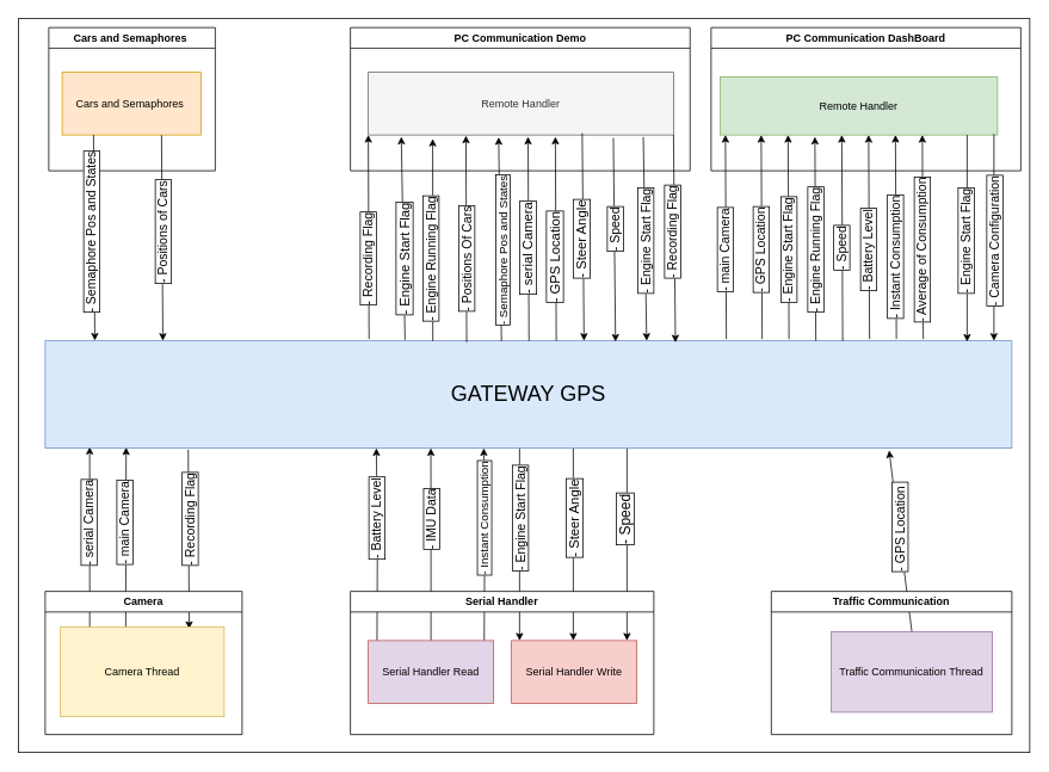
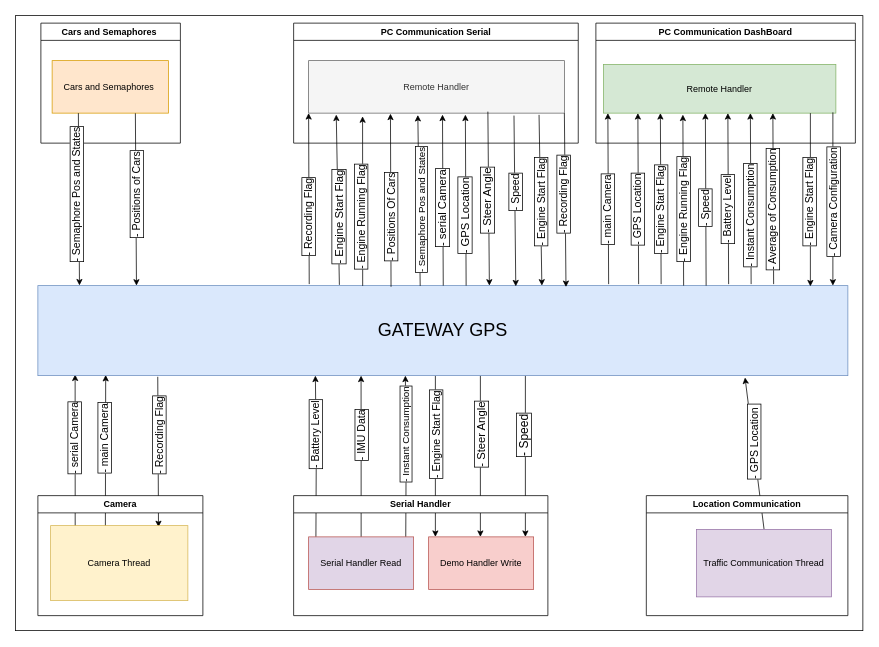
- <mxCell id="31" value="PC Communication Demo" style="swimlane;whiteSpace=wrap;html=1;" vertex="1" parent="1"><mxGeometry x="391" y="30" width="379.5" height="160" as="geometry" /></mxCell>
+ <mxCell id="31" value="PC Communication Serial" style="swimlane;whiteSpace=wrap;html=1;" vertex="1" parent="1"><mxGeometry x="391" y="30" width="379.5" height="160" as="geometry" /></mxCell>
- <mxCell id="26" value="Traffic Communication" style="swimlane;whiteSpace=wrap;html=1;" vertex="1" parent="1"><mxGeometry x="861.25" y="660" width="268.75" height="160" as="geometry" /></mxCell>
+ <mxCell id="26" value="Location Communication" style="swimlane;whiteSpace=wrap;html=1;" vertex="1" parent="1"><mxGeometry x="861.25" y="660" width="268.75" height="160" as="geometry" /></mxCell>
- <mxCell id="25" value="Serial Handler Write" style="rounded=0;whiteSpace=wrap;html=1;fillColor=#f8cecc;strokeColor=#b85450;" vertex="1" parent="23"><mxGeometry x="180" y="55" width="140" height="70" as="geometry" /></mxCell>
+ <mxCell id="25" value="Demo Handler Write" style="rounded=0;whiteSpace=wrap;html=1;fillColor=#f8cecc;strokeColor=#b85450;" vertex="1" parent="23"><mxGeometry x="180" y="55" width="140" height="70" as="geometry" /></mxCell>
